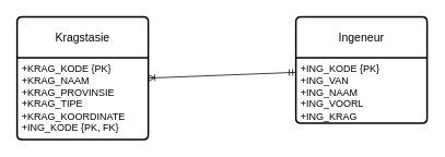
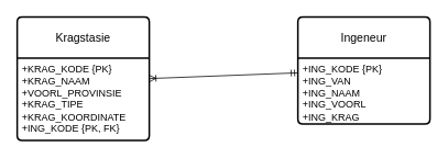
- <mxCell id="3" value="+KRAG_KODE {PK}&lt;div&gt;+KRAG_NAAM&lt;/div&gt;&lt;div&gt;+KRAG_PROVINSIE&lt;/div&gt;&lt;div&gt;+KRAG_TIPE&lt;/div&gt;&lt;div&gt;+KRAG_KOORDINATE&lt;/div&gt;&lt;div&gt;+ING_KODE {PK, FK}&lt;/div&gt;" style="align=left;strokeColor=none;fillColor=none;spacingLeft=4;fontSize=12;verticalAlign=top;resizable=0;rotatable=0;part=1;html=1;" vertex="1" parent="2"><mxGeometry y="50" width="160" height="100" as="geometry" /></mxCell>
+ <mxCell id="3" value="+KRAG_KODE {PK}&lt;div&gt;+KRAG_NAAM&lt;/div&gt;&lt;div&gt;+VOORL_PROVINSIE&lt;/div&gt;&lt;div&gt;+KRAG_TIPE&lt;/div&gt;&lt;div&gt;+KRAG_KOORDINATE&lt;/div&gt;&lt;div&gt;+ING_KODE {PK, FK}&lt;/div&gt;" style="align=left;strokeColor=none;fillColor=none;spacingLeft=4;fontSize=12;verticalAlign=top;resizable=0;rotatable=0;part=1;html=1;" vertex="1" parent="2"><mxGeometry y="50" width="160" height="100" as="geometry" /></mxCell>
